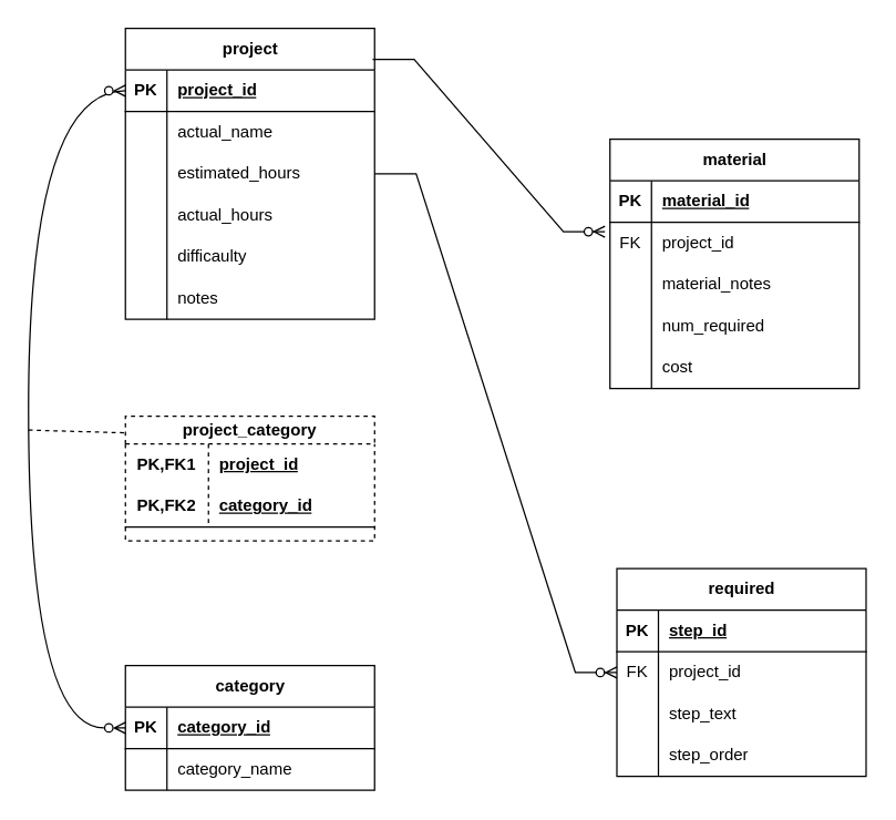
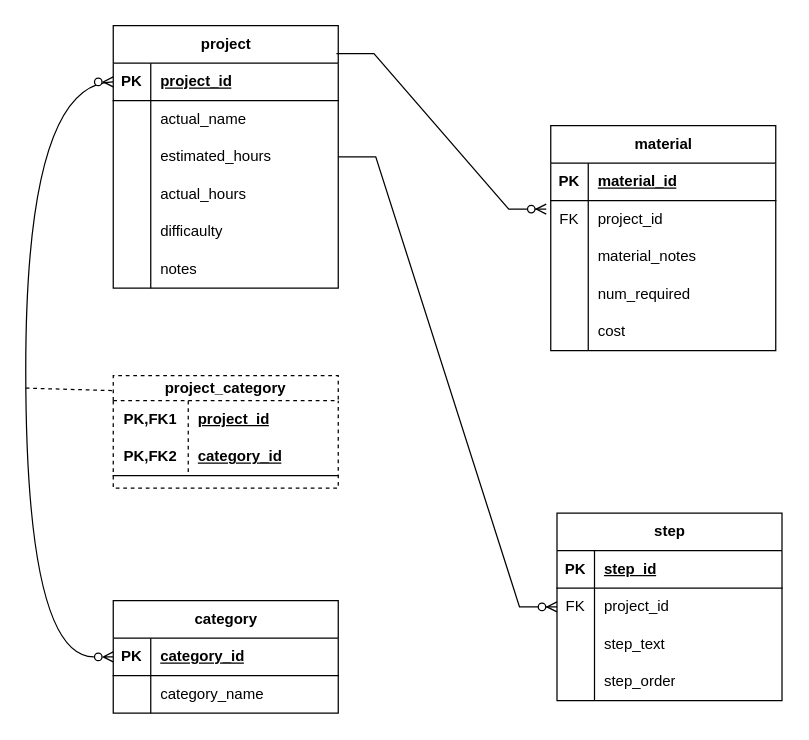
- <mxCell id="44" value="required" style="shape=table;startSize=30;container=1;collapsible=1;childLayout=tableLayout;fixedRows=1;rowLines=0;fontStyle=1;align=center;resizeLast=1;html=1;" vertex="1" parent="1"><mxGeometry x="445" y="410" width="180" height="150" as="geometry" /></mxCell>
+ <mxCell id="44" value="step" style="shape=table;startSize=30;container=1;collapsible=1;childLayout=tableLayout;fixedRows=1;rowLines=0;fontStyle=1;align=center;resizeLast=1;html=1;" vertex="1" parent="1"><mxGeometry x="445" y="410" width="180" height="150" as="geometry" /></mxCell>
